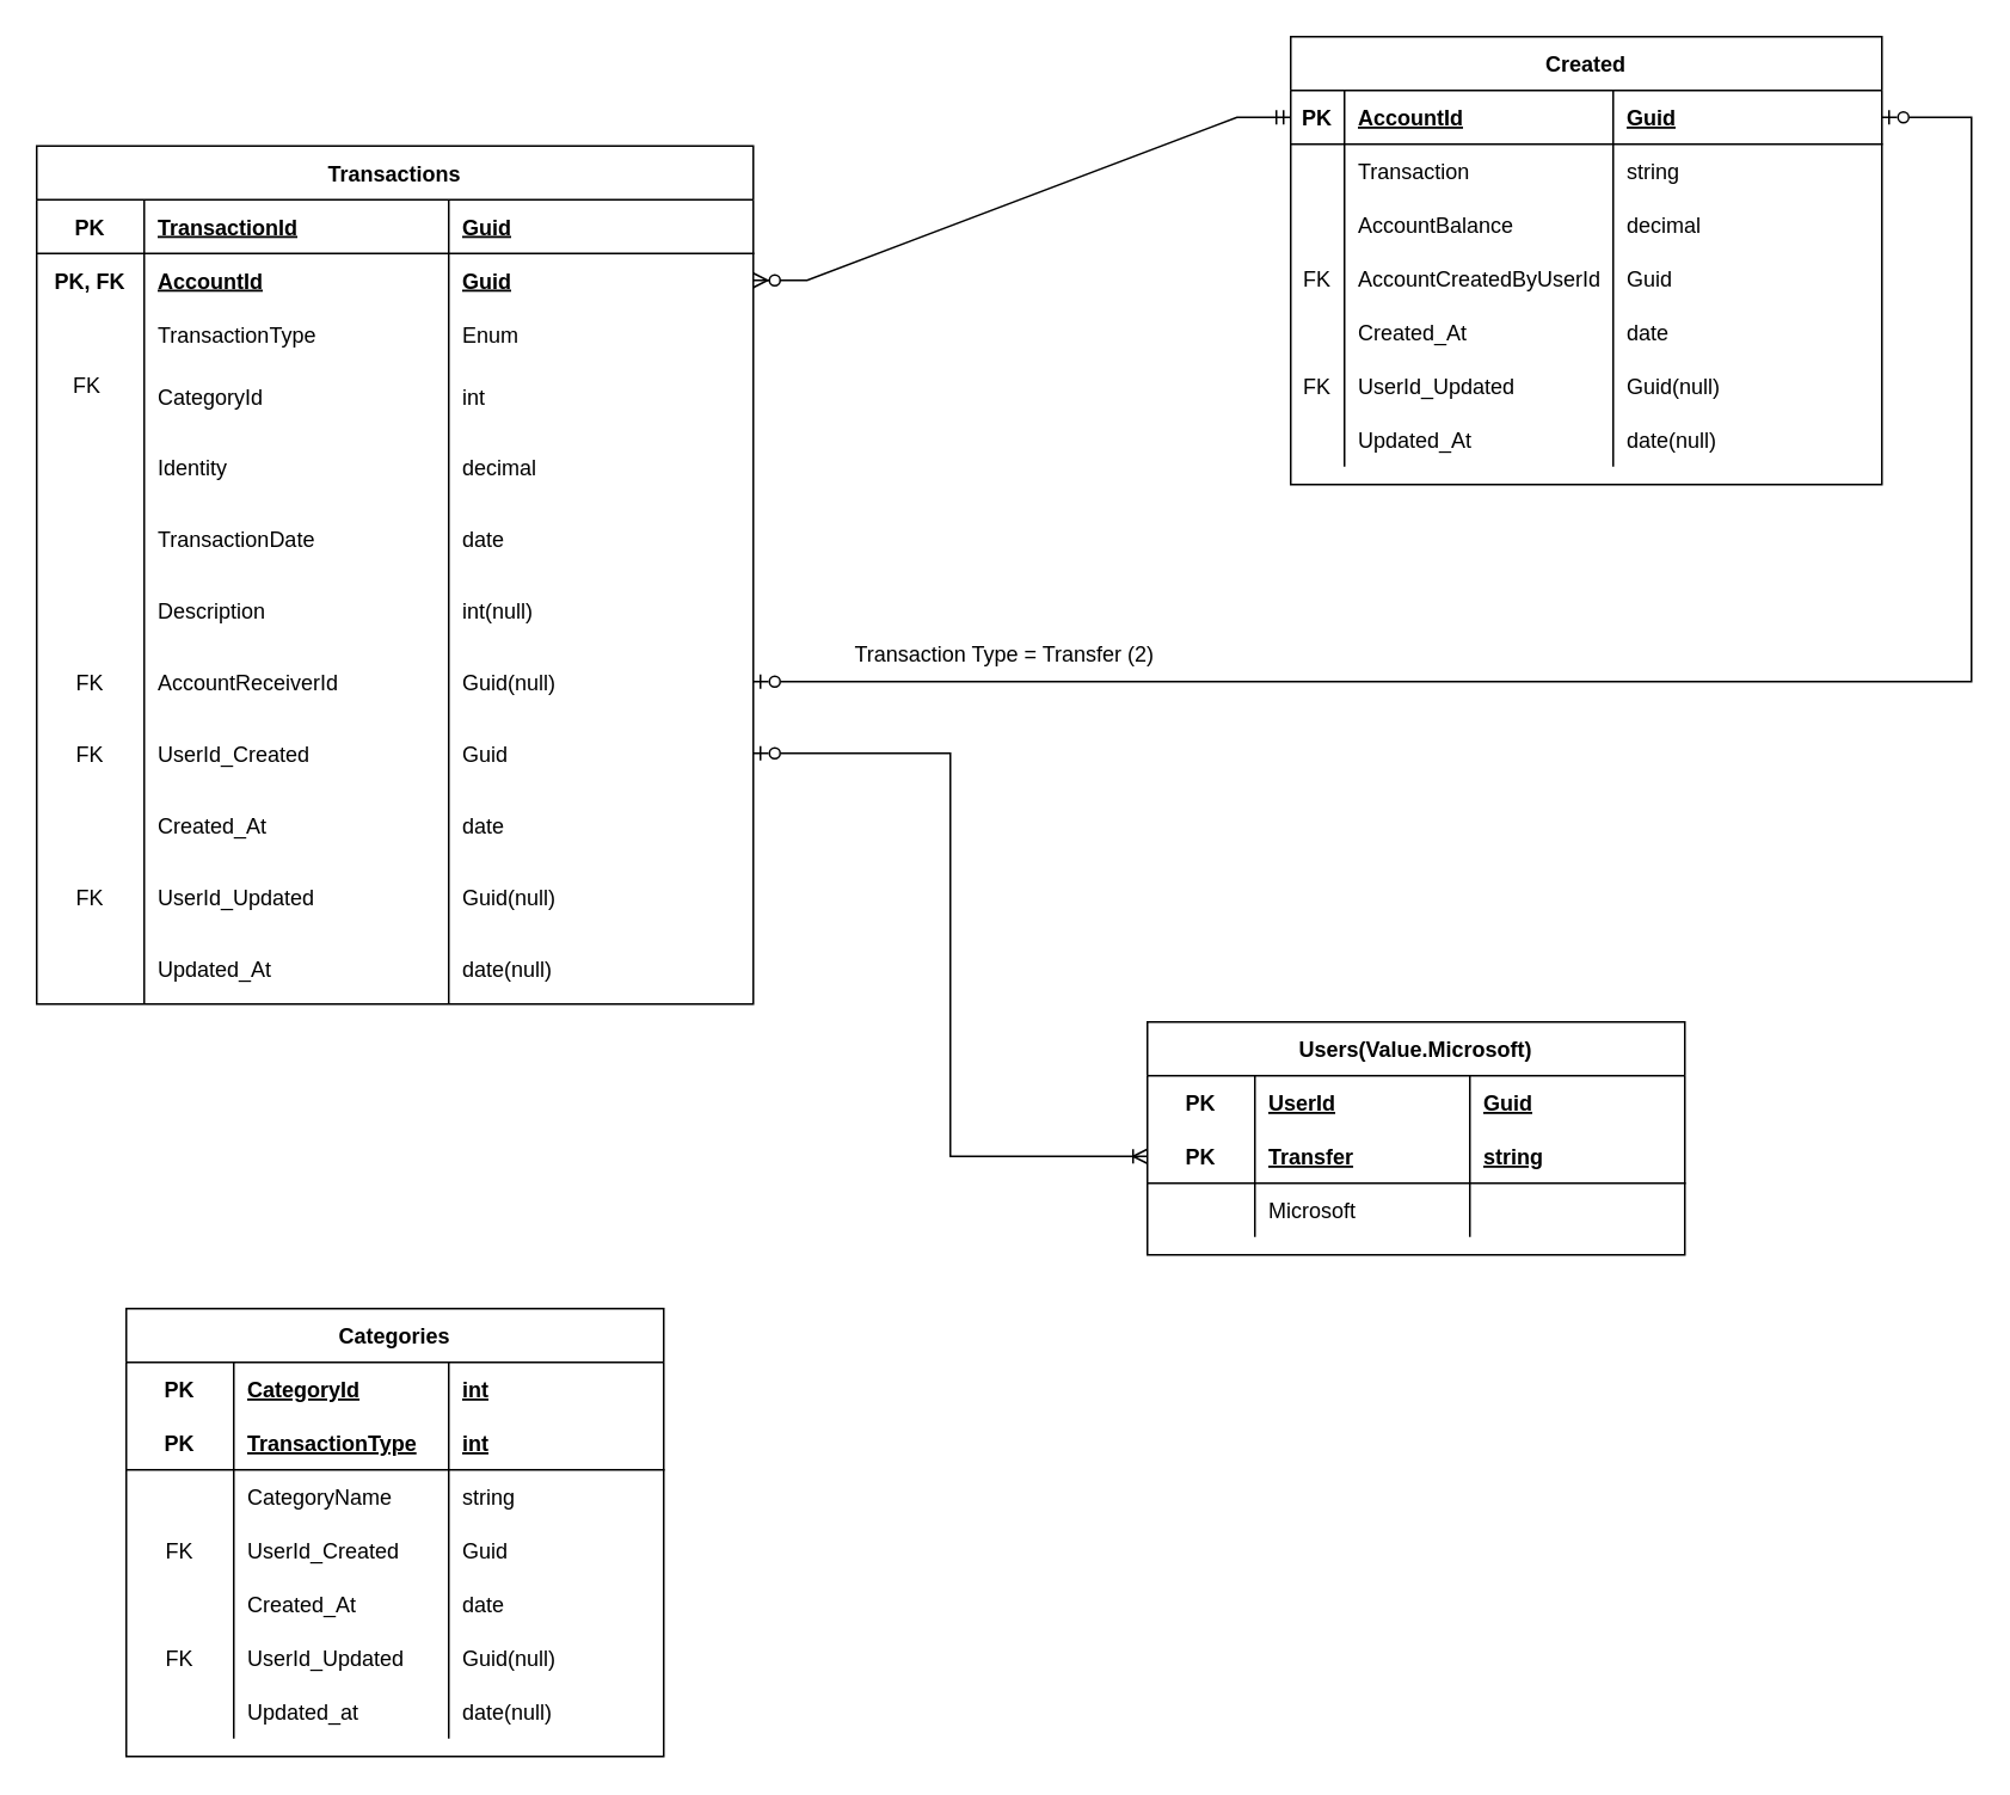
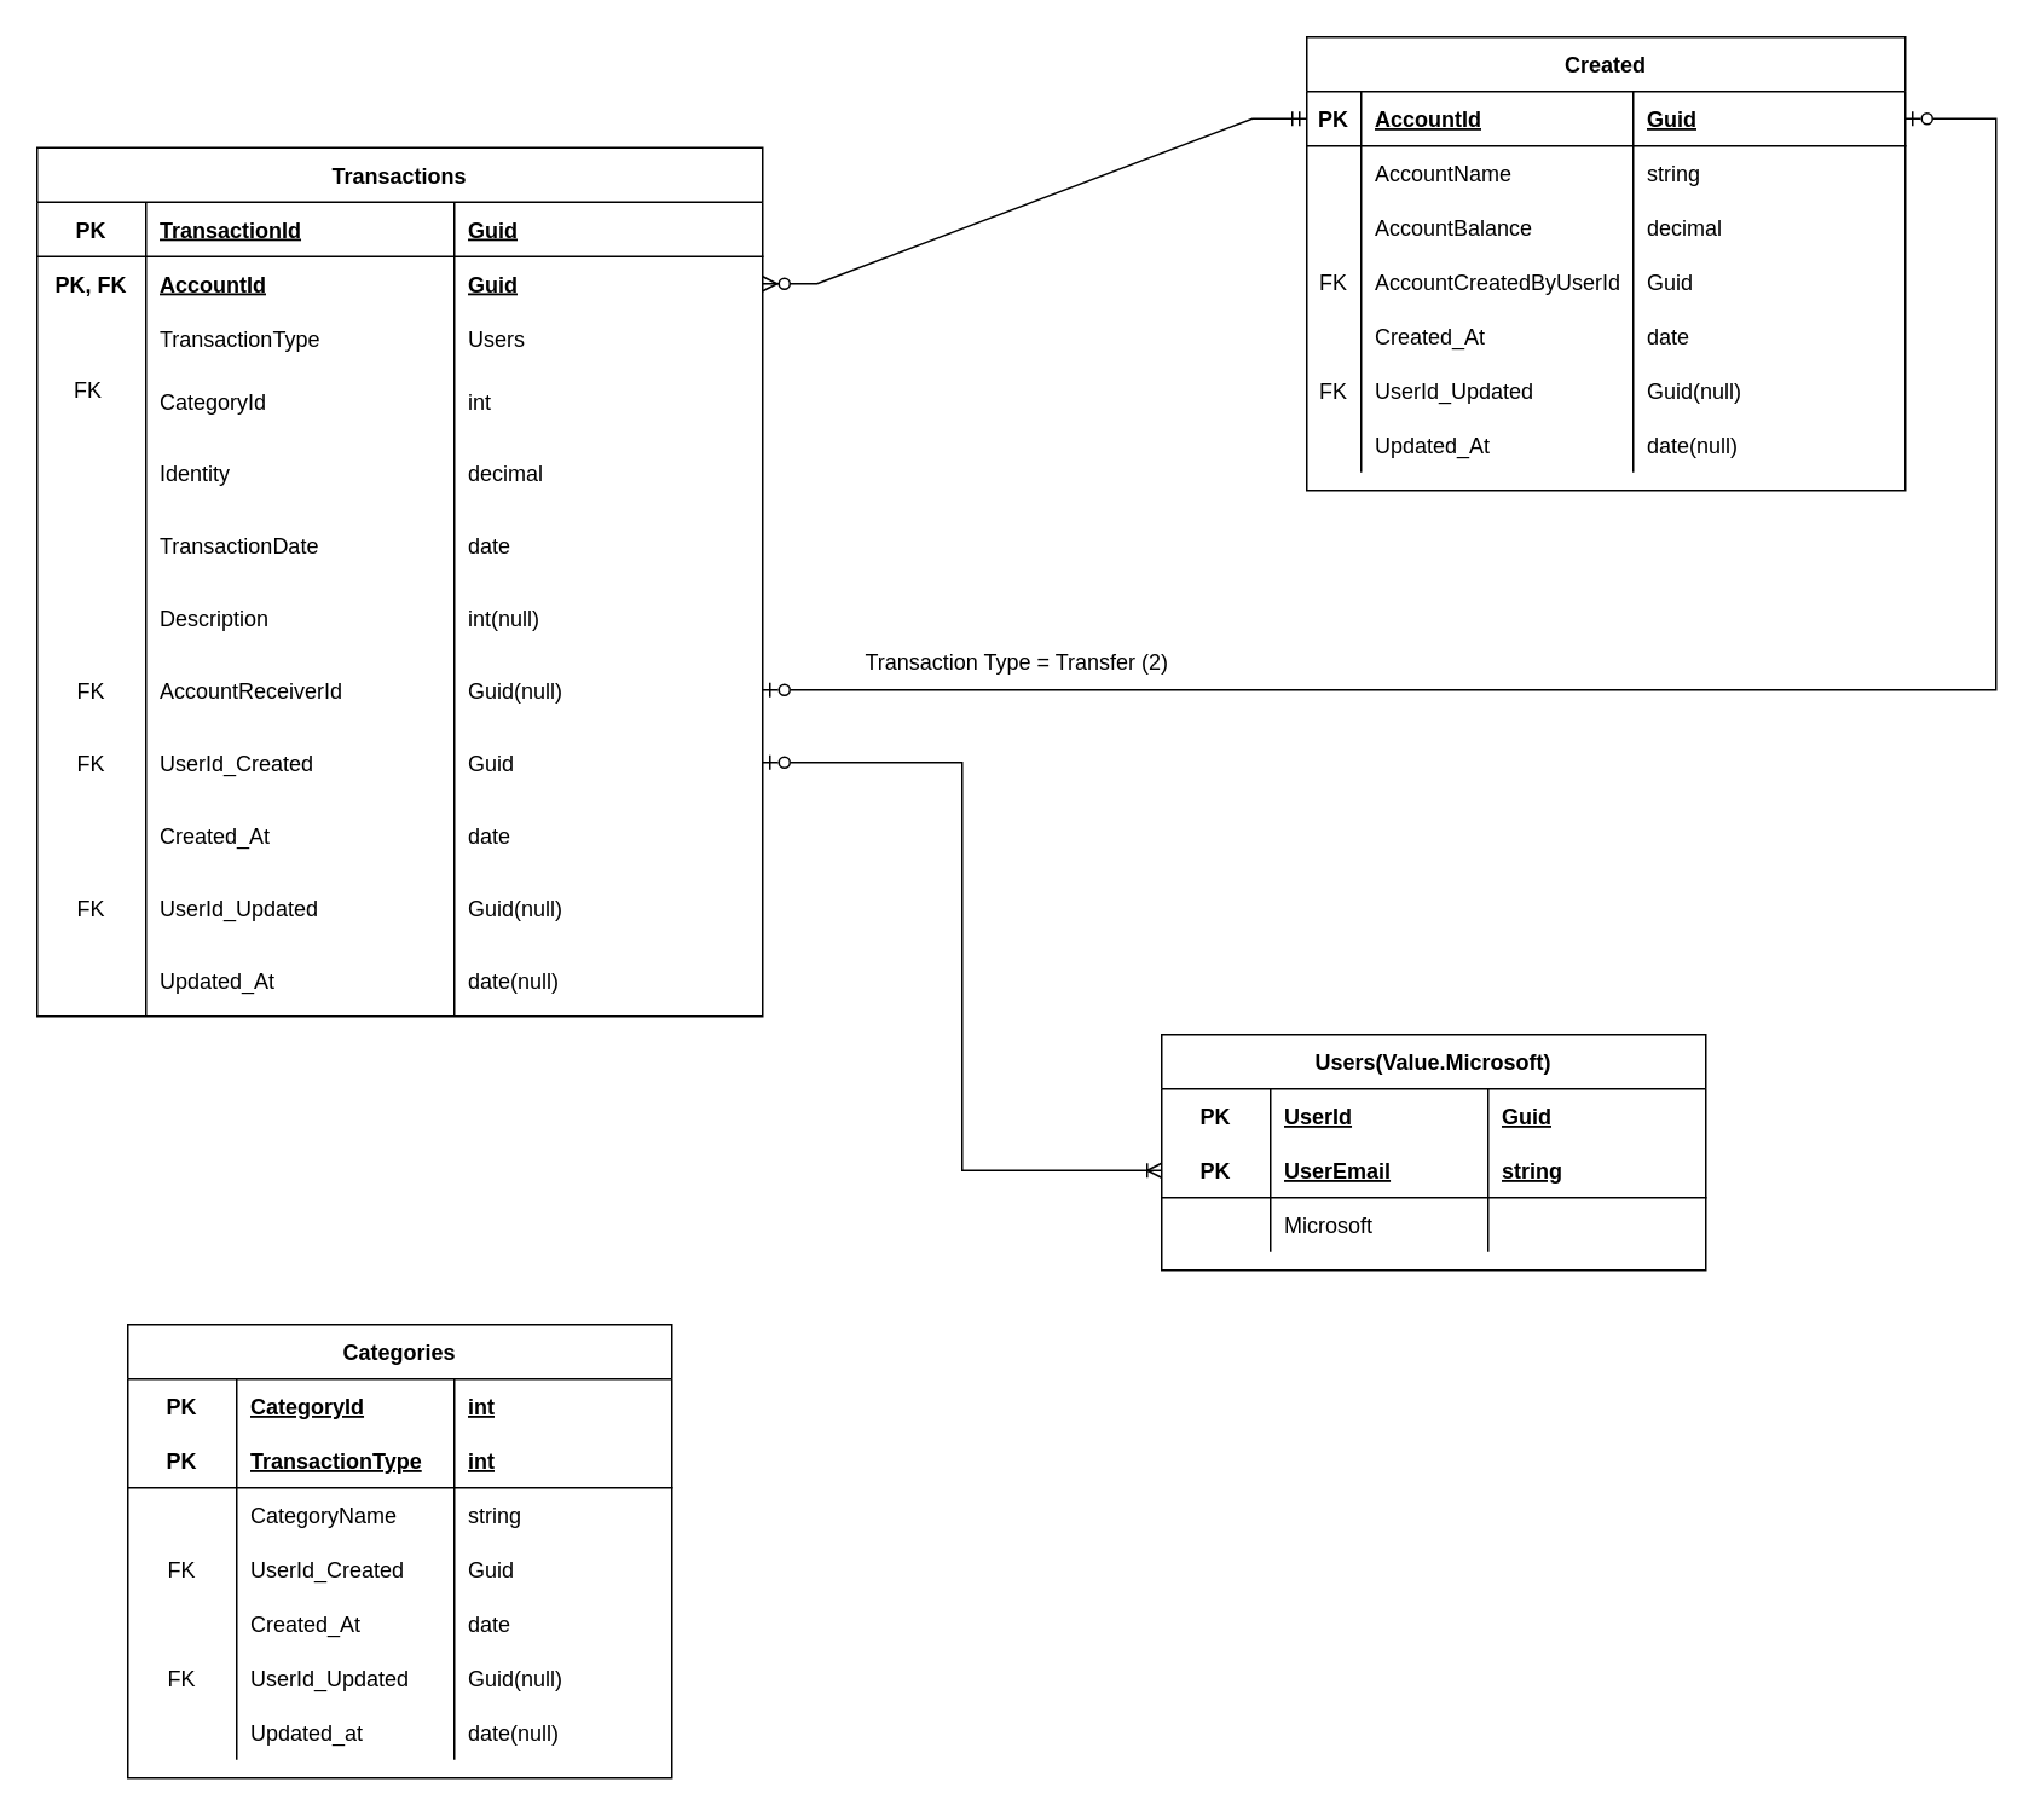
- <mxCell id="58" value="Transaction" style="shape=partialRectangle;connectable=0;fillColor=none;top=0;left=0;bottom=0;right=0;align=left;spacingLeft=6;overflow=hidden;" parent="56" vertex="1"><mxGeometry x="30" width="150" height="30" as="geometry"><mxRectangle width="150" height="30" as="alternateBounds" /></mxGeometry></mxCell>
+ <mxCell id="58" value="AccountName" style="shape=partialRectangle;connectable=0;fillColor=none;top=0;left=0;bottom=0;right=0;align=left;spacingLeft=6;overflow=hidden;" parent="56" vertex="1"><mxGeometry x="30" width="150" height="30" as="geometry"><mxRectangle width="150" height="30" as="alternateBounds" /></mxGeometry></mxCell>
- <mxCell id="14" value="Enum" style="shape=partialRectangle;connectable=0;fillColor=none;top=0;left=0;bottom=0;right=0;align=left;spacingLeft=6;overflow=hidden;" parent="11" vertex="1"><mxGeometry x="230" width="170" height="30" as="geometry"><mxRectangle width="170" height="30" as="alternateBounds" /></mxGeometry></mxCell>
+ <mxCell id="14" value="Users" style="shape=partialRectangle;connectable=0;fillColor=none;top=0;left=0;bottom=0;right=0;align=left;spacingLeft=6;overflow=hidden;" parent="11" vertex="1"><mxGeometry x="230" width="170" height="30" as="geometry"><mxRectangle width="170" height="30" as="alternateBounds" /></mxGeometry></mxCell>
- <mxCell id="119" value="Transfer" style="shape=partialRectangle;connectable=0;fillColor=none;top=0;left=0;bottom=0;right=0;align=left;spacingLeft=6;fontStyle=5;overflow=hidden;" parent="117" vertex="1"><mxGeometry x="60" width="120" height="30" as="geometry"><mxRectangle width="120" height="30" as="alternateBounds" /></mxGeometry></mxCell>
+ <mxCell id="119" value="UserEmail" style="shape=partialRectangle;connectable=0;fillColor=none;top=0;left=0;bottom=0;right=0;align=left;spacingLeft=6;fontStyle=5;overflow=hidden;" parent="117" vertex="1"><mxGeometry x="60" width="120" height="30" as="geometry"><mxRectangle width="120" height="30" as="alternateBounds" /></mxGeometry></mxCell>
